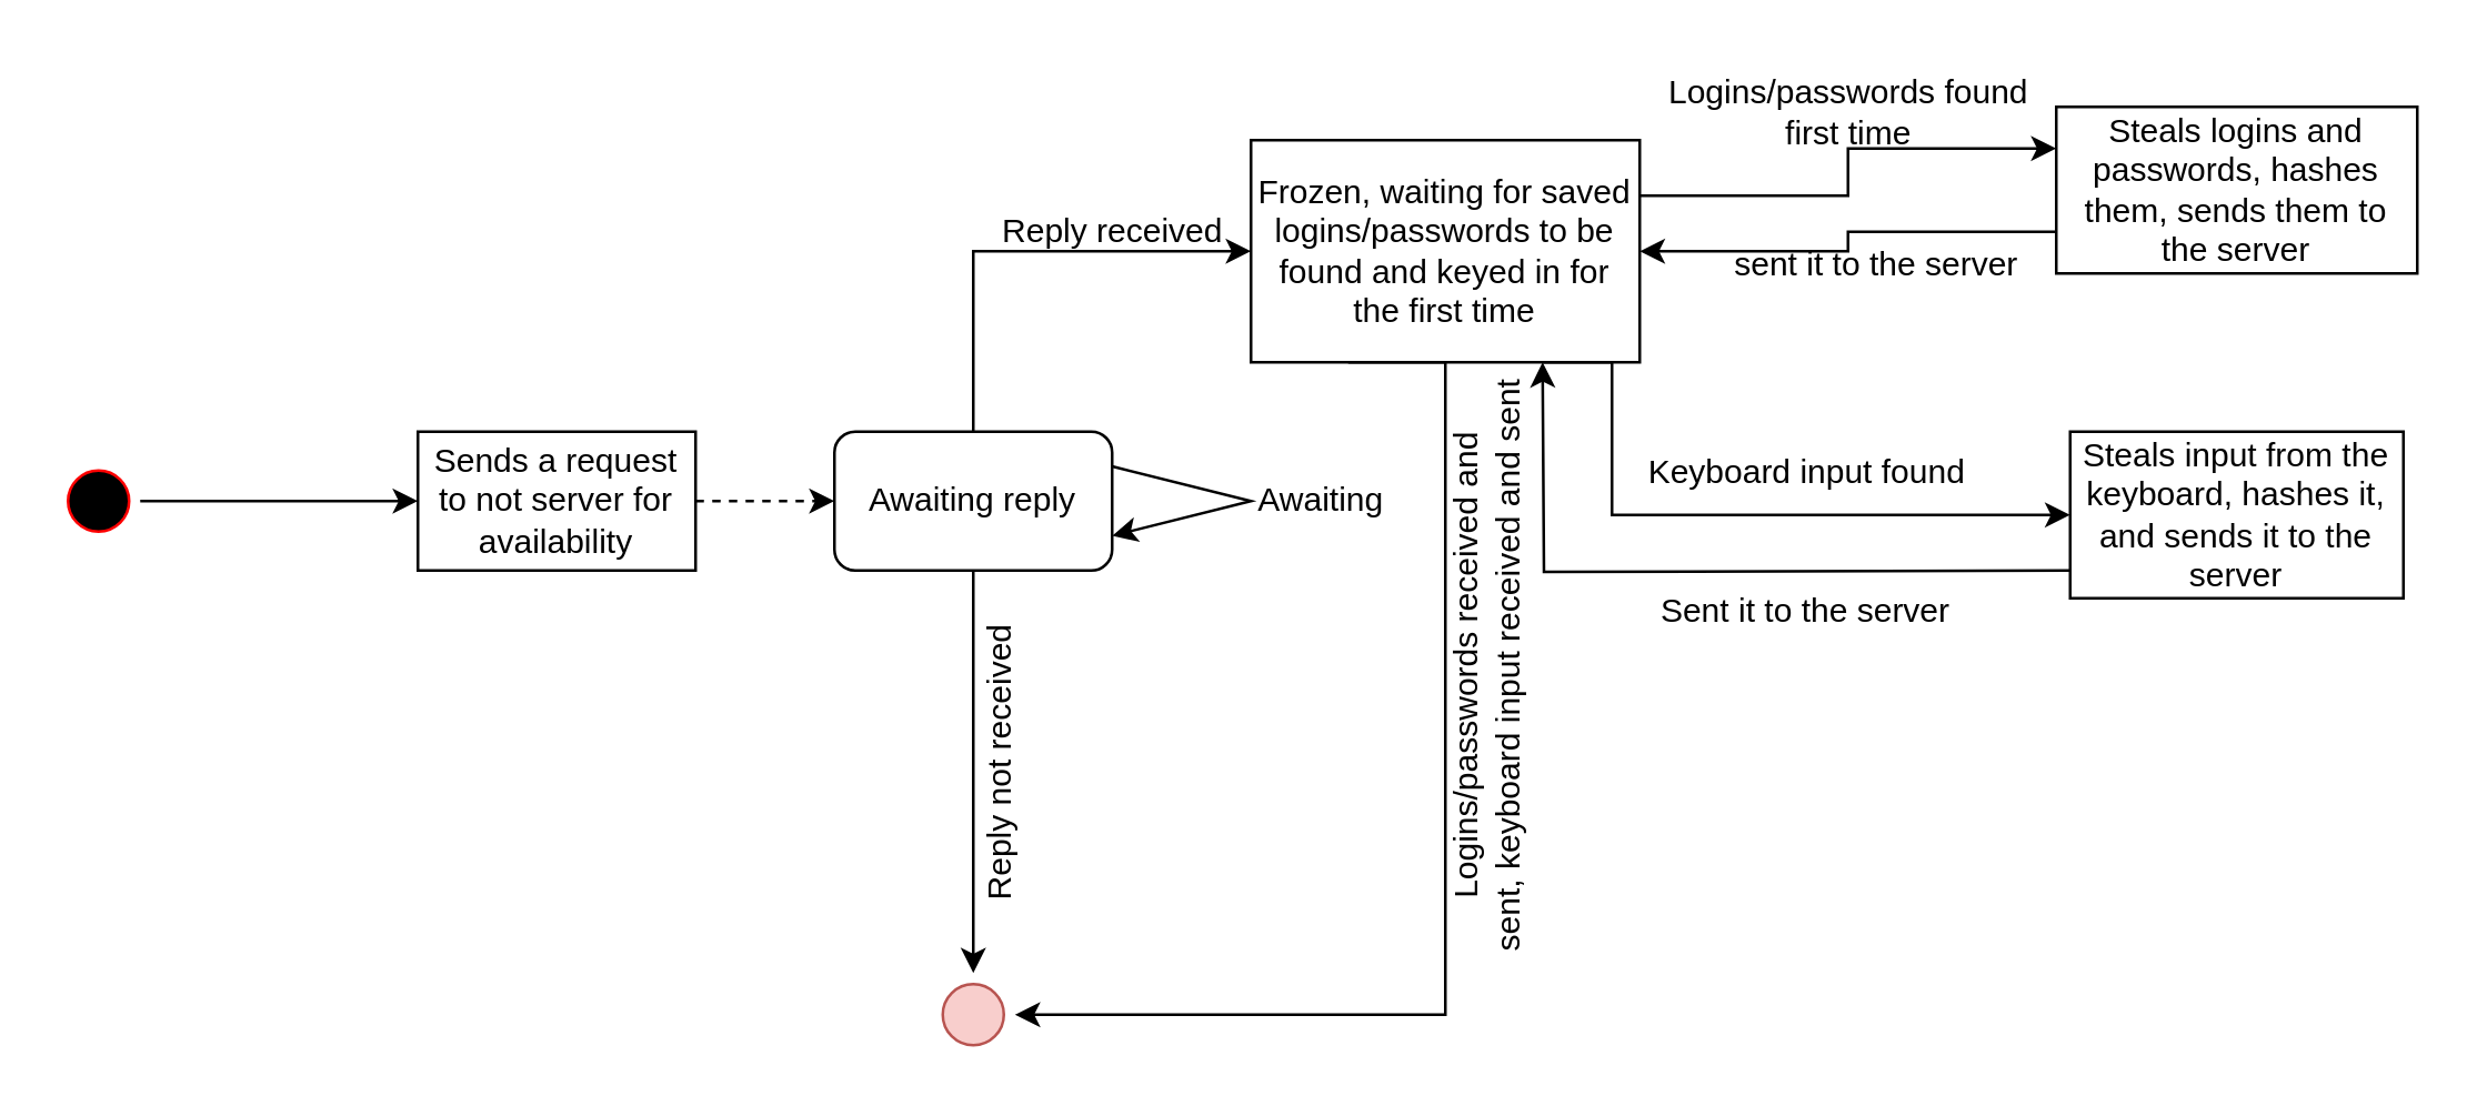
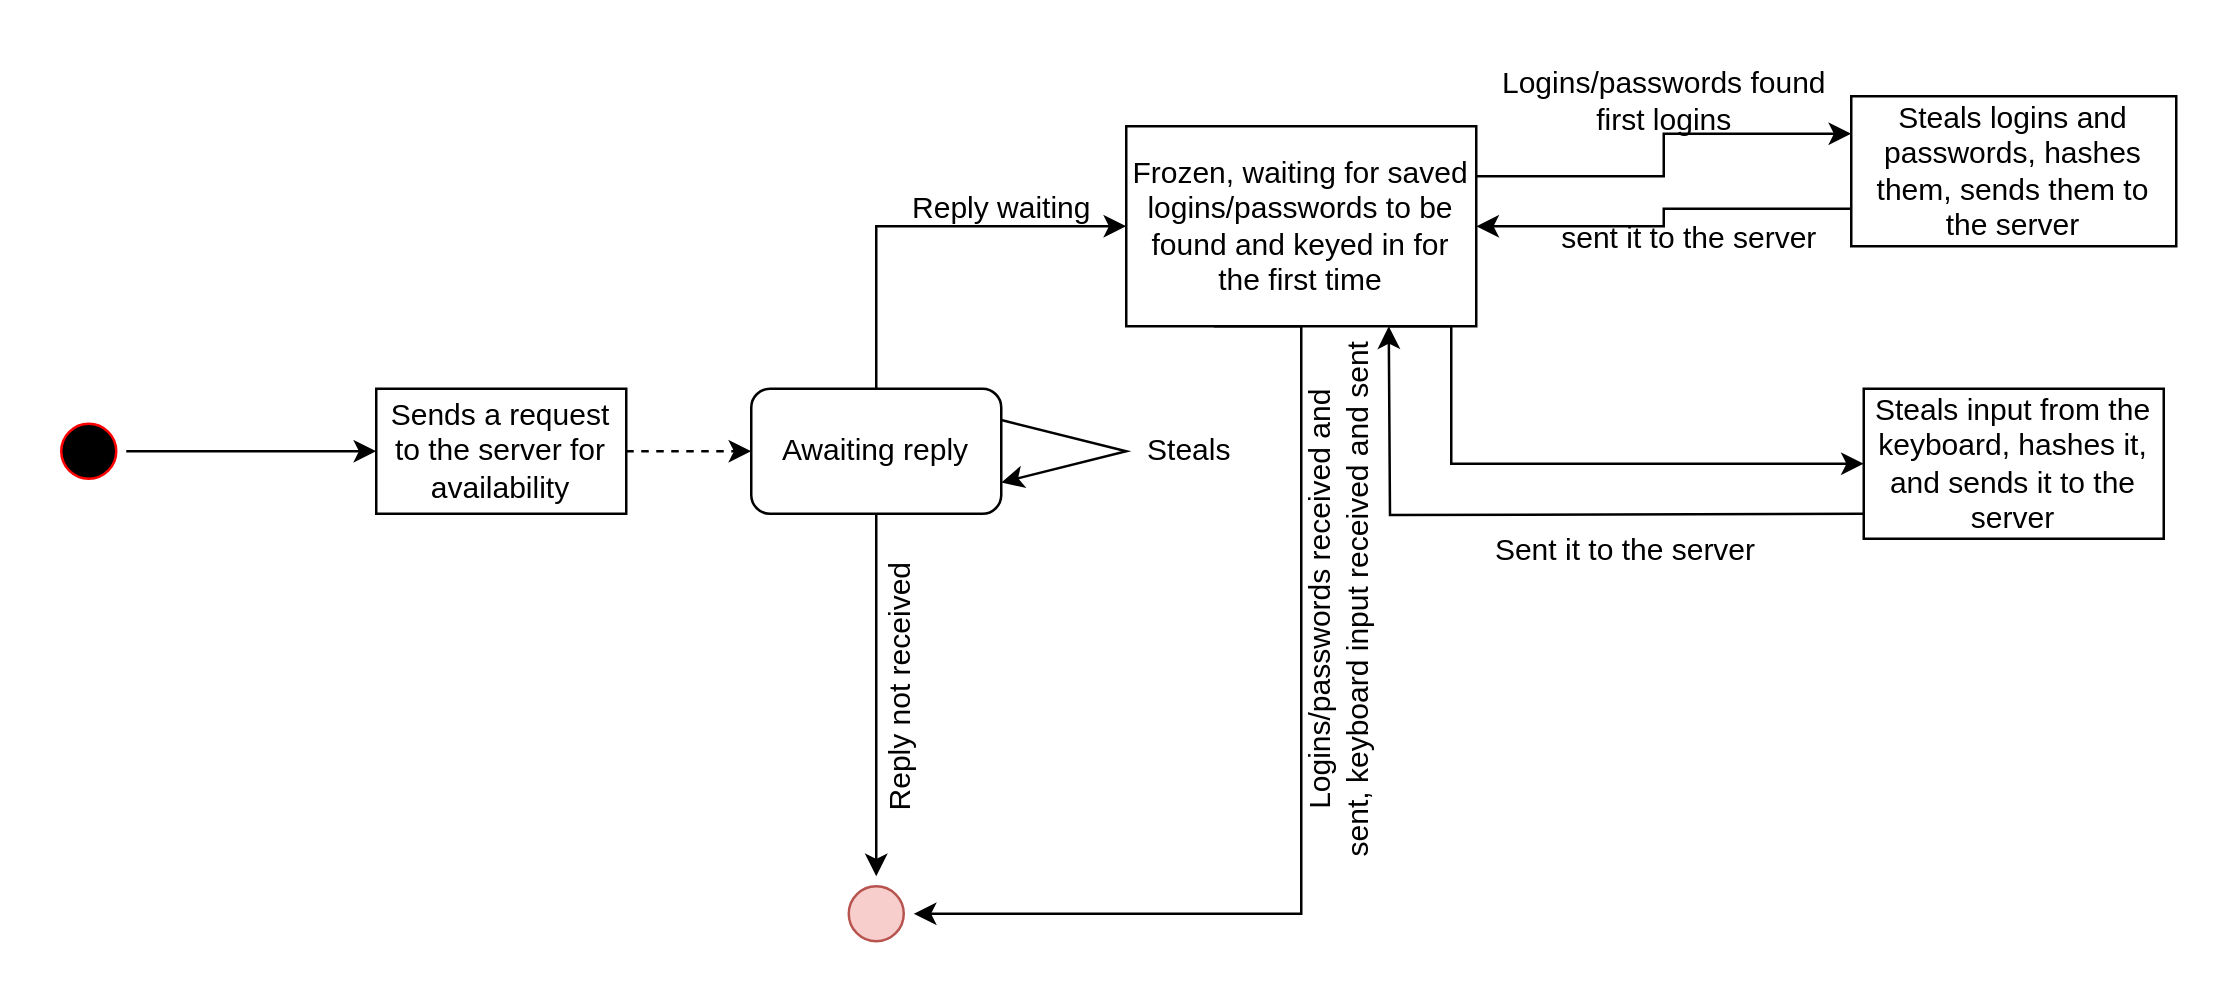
- <mxCell id="20" value="Logins/passwords found &lt;br&gt;first time" style="text;html=1;align=center;verticalAlign=middle;resizable=0;points=[];autosize=1;strokeColor=none;fillColor=none;" vertex="1" parent="1"><mxGeometry x="590" width="150" height="40" as="geometry" y="20" /></mxCell>
+ <mxCell id="20" value="Logins/passwords found &lt;br&gt;first logins" style="text;html=1;align=center;verticalAlign=middle;resizable=0;points=[];autosize=1;strokeColor=none;fillColor=none;" vertex="1" parent="1"><mxGeometry x="590" width="150" height="40" as="geometry" y="20" /></mxCell>
- <mxCell id="17" value="Reply received" style="text;html=1;align=center;verticalAlign=middle;resizable=0;points=[];autosize=1;strokeColor=none;fillColor=none;" vertex="1" parent="1"><mxGeometry x="350" y="68" width="100" height="30" as="geometry" /></mxCell>
+ <mxCell id="17" value="Reply waiting" style="text;html=1;align=center;verticalAlign=middle;resizable=0;points=[];autosize=1;strokeColor=none;fillColor=none;" vertex="1" parent="1"><mxGeometry x="350" y="68" width="100" height="30" as="geometry" /></mxCell>
- <mxCell id="24" value="Keyboard input found" style="text;html=1;align=center;verticalAlign=middle;resizable=0;points=[];autosize=1;strokeColor=none;fillColor=none;" vertex="1" parent="1"><mxGeometry x="580" y="155" width="140" height="30" as="geometry" /></mxCell>
- <mxCell id="5" value="Sends a request to not server for availability" style="rounded=0;whiteSpace=wrap;html=1;" vertex="1" parent="1"><mxGeometry x="150" y="155" width="100" height="50" as="geometry" /></mxCell>
+ <mxCell id="5" value="Sends a request to the server for availability" style="rounded=0;whiteSpace=wrap;html=1;" vertex="1" parent="1"><mxGeometry x="150" y="155" width="100" height="50" as="geometry" /></mxCell>
- <mxCell id="10" value="Awaiting" style="text;html=1;align=center;verticalAlign=middle;resizable=0;points=[];autosize=1;strokeColor=none;fillColor=none;" vertex="1" parent="1"><mxGeometry x="440" y="165" width="70" height="30" as="geometry" /></mxCell>
+ <mxCell id="10" value="Steals" style="text;html=1;align=center;verticalAlign=middle;resizable=0;points=[];autosize=1;strokeColor=none;fillColor=none;" vertex="1" parent="1"><mxGeometry x="440" y="165" width="70" height="30" as="geometry" /></mxCell>
